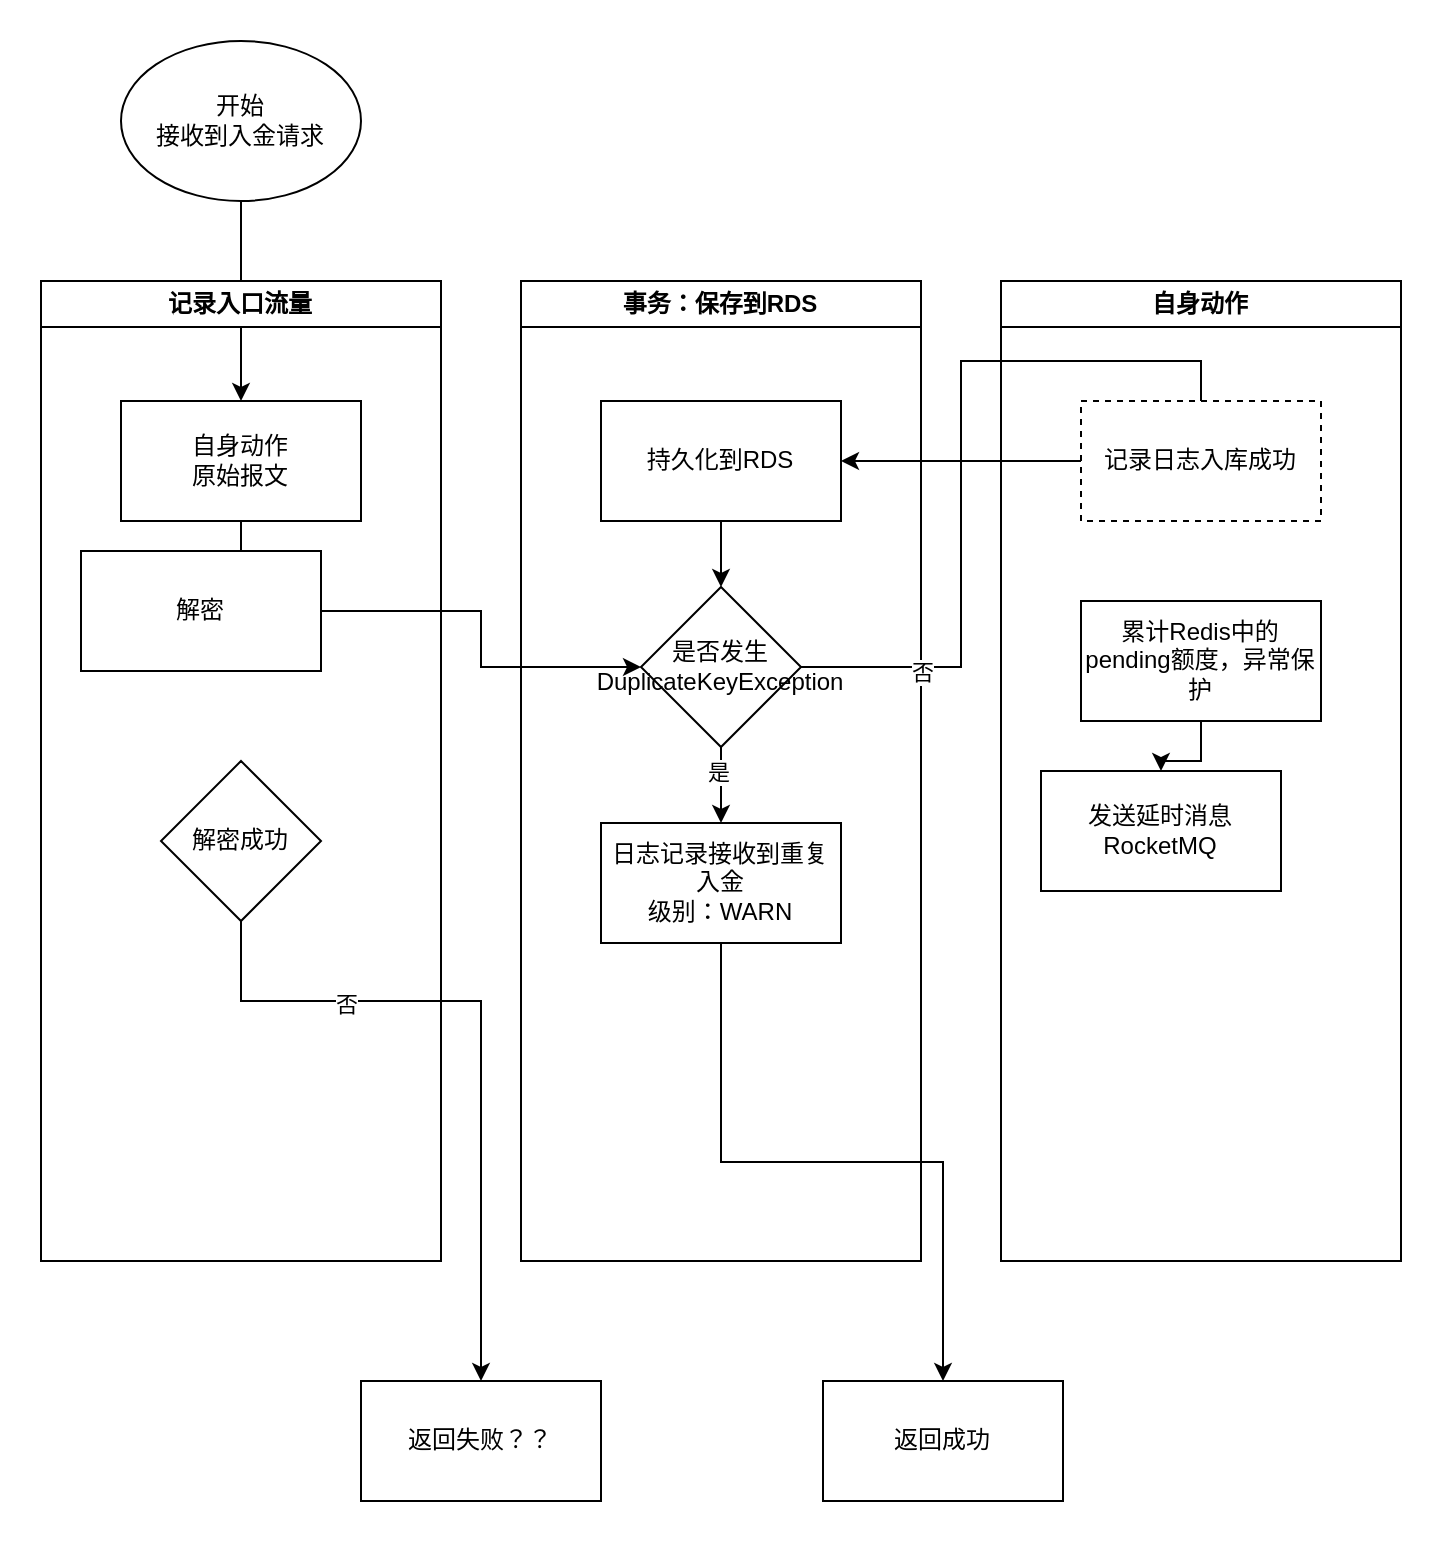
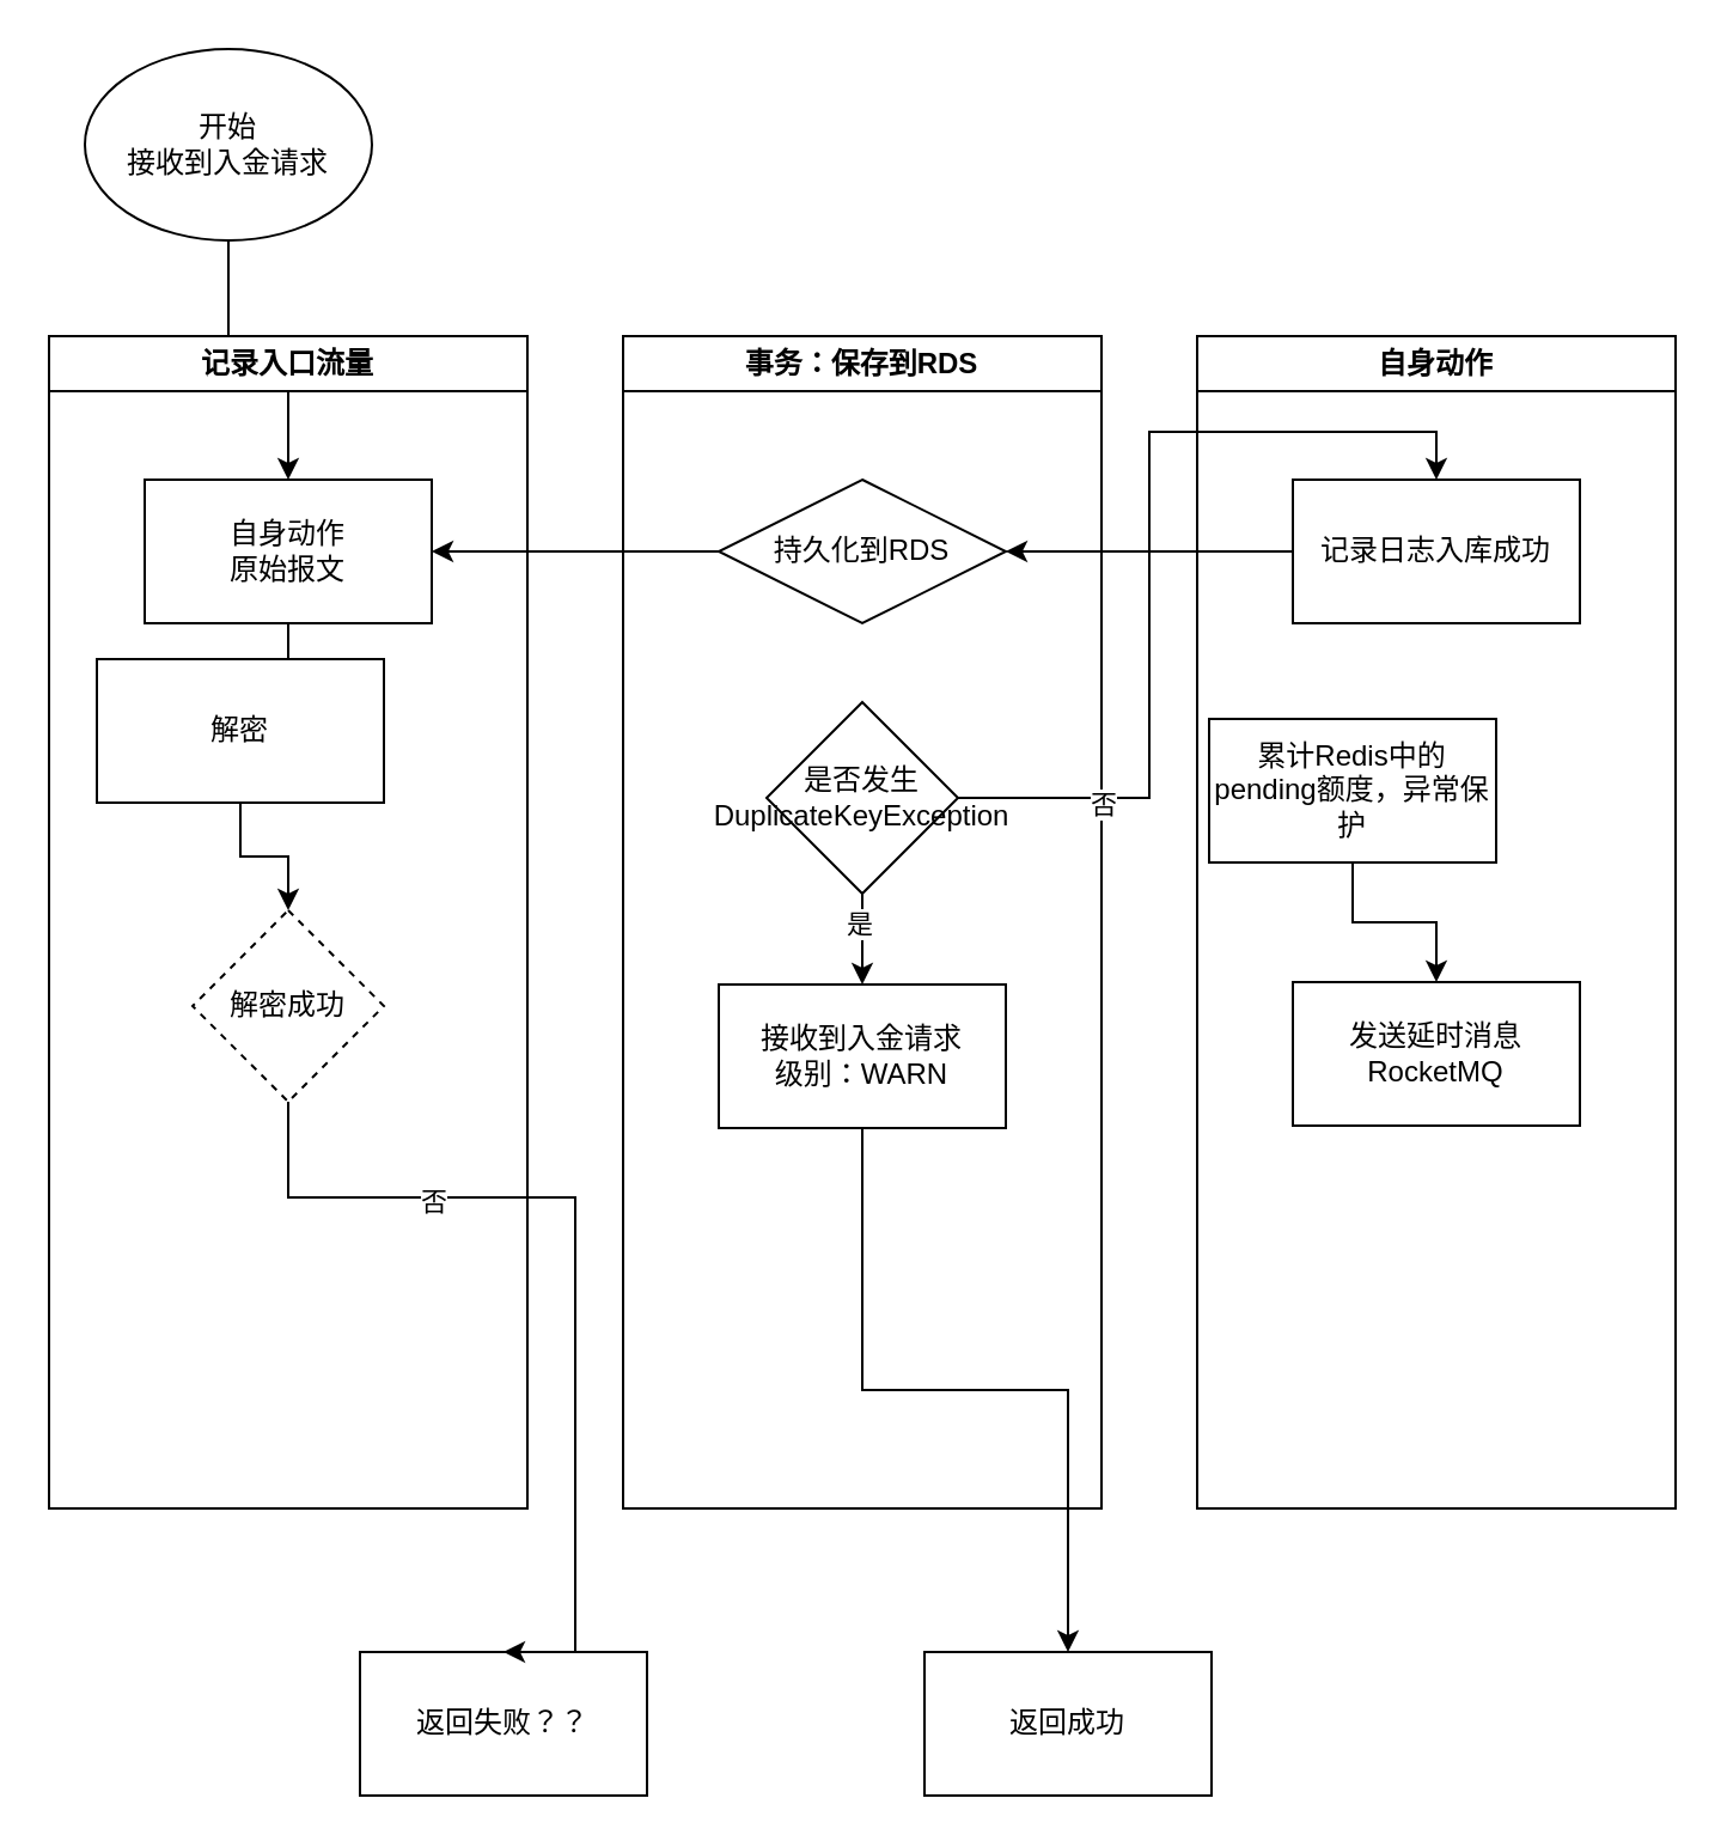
- <mxCell id="3" value="开始&lt;br&gt;接收到入金请求" style="ellipse;whiteSpace=wrap;html=1;" vertex="1" parent="1"><mxGeometry x="60" y="20" width="120" height="80" as="geometry" /></mxCell>
+ <mxCell id="3" value="开始&lt;br&gt;接收到入金请求" style="ellipse;whiteSpace=wrap;html=1;" vertex="1" parent="1"><mxGeometry x="35" y="20" width="120" height="80" as="geometry" /></mxCell>
- <mxCell id="27" style="edgeStyle=orthogonalEdgeStyle;rounded=0;orthogonalLoop=1;jettySize=auto;html=1;entryX=0.5;entryY=0;entryDx=0;entryDy=0;endArrow=none;" edge="1" parent="1" source="7" target="13"><mxGeometry relative="1" as="geometry"><Array as="points"><mxPoint x="480" y="333" /><mxPoint x="480" y="180" /><mxPoint x="600" y="180" /></Array></mxGeometry></mxCell>
+ <mxCell id="27" style="edgeStyle=orthogonalEdgeStyle;rounded=0;orthogonalLoop=1;jettySize=auto;html=1;entryX=0.5;entryY=0;entryDx=0;entryDy=0;" edge="1" parent="1" source="7" target="13"><mxGeometry relative="1" as="geometry"><Array as="points"><mxPoint x="480" y="333" /><mxPoint x="480" y="180" /><mxPoint x="600" y="180" /></Array></mxGeometry></mxCell>
- <mxCell id="9" value="持久化到RDS" style="rounded=0;whiteSpace=wrap;html=1;" vertex="1" parent="4"><mxGeometry x="40" y="60" width="120" height="60" as="geometry" /></mxCell>
+ <mxCell id="9" value="持久化到RDS" style="rhombus;whiteSpace=wrap;html=1;" vertex="1" parent="4"><mxGeometry x="40" y="60" width="120" height="60" as="geometry" /></mxCell>
- <mxCell id="13" value="记录日志入库成功" style="rounded=0;whiteSpace=wrap;html=1;dashed=1;" vertex="1" parent="11"><mxGeometry x="40" y="60" width="120" height="60" as="geometry" /></mxCell>
+ <mxCell id="13" value="记录日志入库成功" style="rounded=0;whiteSpace=wrap;html=1;" vertex="1" parent="11"><mxGeometry x="40" y="60" width="120" height="60" as="geometry" /></mxCell>
- <mxCell id="8" style="edgeStyle=orthogonalEdgeStyle;rounded=0;orthogonalLoop=1;jettySize=auto;html=1;entryX=0.5;entryY=0;entryDx=0;entryDy=0;" edge="1" parent="4" source="9" target="7"><mxGeometry relative="1" as="geometry" /></mxCell>
+ <mxCell id="8" style="edgeStyle=orthogonalEdgeStyle;rounded=0;orthogonalLoop=1;jettySize=auto;html=1;" edge="1" parent="4" source="9" target="19"><mxGeometry relative="1" as="geometry" /></mxCell>
- <mxCell id="20" style="edgeStyle=orthogonalEdgeStyle;rounded=0;orthogonalLoop=1;jettySize=auto;html=1;" edge="1" parent="17" source="21" target="7"><mxGeometry relative="1" as="geometry" /></mxCell>
+ <mxCell id="20" style="edgeStyle=orthogonalEdgeStyle;rounded=0;orthogonalLoop=1;jettySize=auto;html=1;" edge="1" parent="17" source="21" target="22"><mxGeometry relative="1" as="geometry" /></mxCell>
- <mxCell id="15" value="累计Redis中的pending额度，异常保护" style="rounded=0;whiteSpace=wrap;html=1;" vertex="1" parent="11"><mxGeometry x="40" y="160" width="120" height="60" as="geometry" /></mxCell>
+ <mxCell id="15" value="累计Redis中的pending额度，异常保护" style="rounded=0;whiteSpace=wrap;html=1;" vertex="1" parent="11"><mxGeometry x="5" y="160" width="120" height="60" as="geometry" /></mxCell>
- <mxCell id="16" value="发送延时消息&lt;br&gt;RocketMQ" style="rounded=0;whiteSpace=wrap;html=1;" vertex="1" parent="11"><mxGeometry x="20" y="245" width="120" height="60" as="geometry" /></mxCell>
+ <mxCell id="16" value="发送延时消息&lt;br&gt;RocketMQ" style="rounded=0;whiteSpace=wrap;html=1;" vertex="1" parent="11"><mxGeometry x="40" y="270" width="120" height="60" as="geometry" /></mxCell>
- <mxCell id="22" value="解密成功" style="rhombus;whiteSpace=wrap;html=1;" vertex="1" parent="17"><mxGeometry x="60" y="240" width="80" height="80" as="geometry" /></mxCell>
+ <mxCell id="22" value="解密成功" style="rhombus;whiteSpace=wrap;html=1;dashed=1;" vertex="1" parent="17"><mxGeometry x="60" y="240" width="80" height="80" as="geometry" /></mxCell>
- <mxCell id="10" value="日志记录接收到重复入金&lt;br&gt;级别：WARN" style="rounded=0;whiteSpace=wrap;html=1;" vertex="1" parent="4"><mxGeometry x="40" y="271" width="120" height="60" as="geometry" /></mxCell>
+ <mxCell id="10" value="接收到入金请求&lt;br&gt;级别：WARN" style="rounded=0;whiteSpace=wrap;html=1;" vertex="1" parent="4"><mxGeometry x="40" y="271" width="120" height="60" as="geometry" /></mxCell>
- <mxCell id="23" value="返回失败？？" style="rounded=0;whiteSpace=wrap;html=1;" vertex="1" parent="1"><mxGeometry x="180" y="690" width="120" height="60" as="geometry" /></mxCell>
+ <mxCell id="23" value="返回失败？？" style="rounded=0;whiteSpace=wrap;html=1;" vertex="1" parent="1"><mxGeometry x="150" y="690" width="120" height="60" as="geometry" /></mxCell>
- <mxCell id="24" value="返回成功" style="rounded=0;whiteSpace=wrap;html=1;" vertex="1" parent="1"><mxGeometry x="411" y="690" width="120" height="60" as="geometry" /></mxCell>
+ <mxCell id="24" value="返回成功" style="rounded=0;whiteSpace=wrap;html=1;" vertex="1" parent="1"><mxGeometry x="386" y="690" width="120" height="60" as="geometry" /></mxCell>
